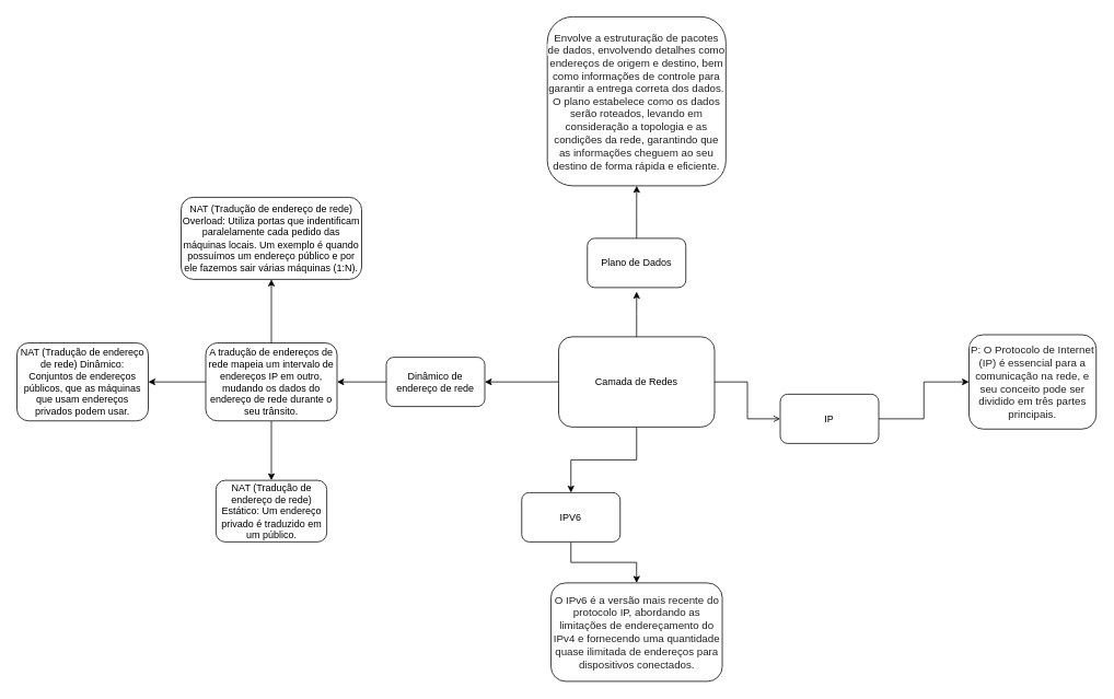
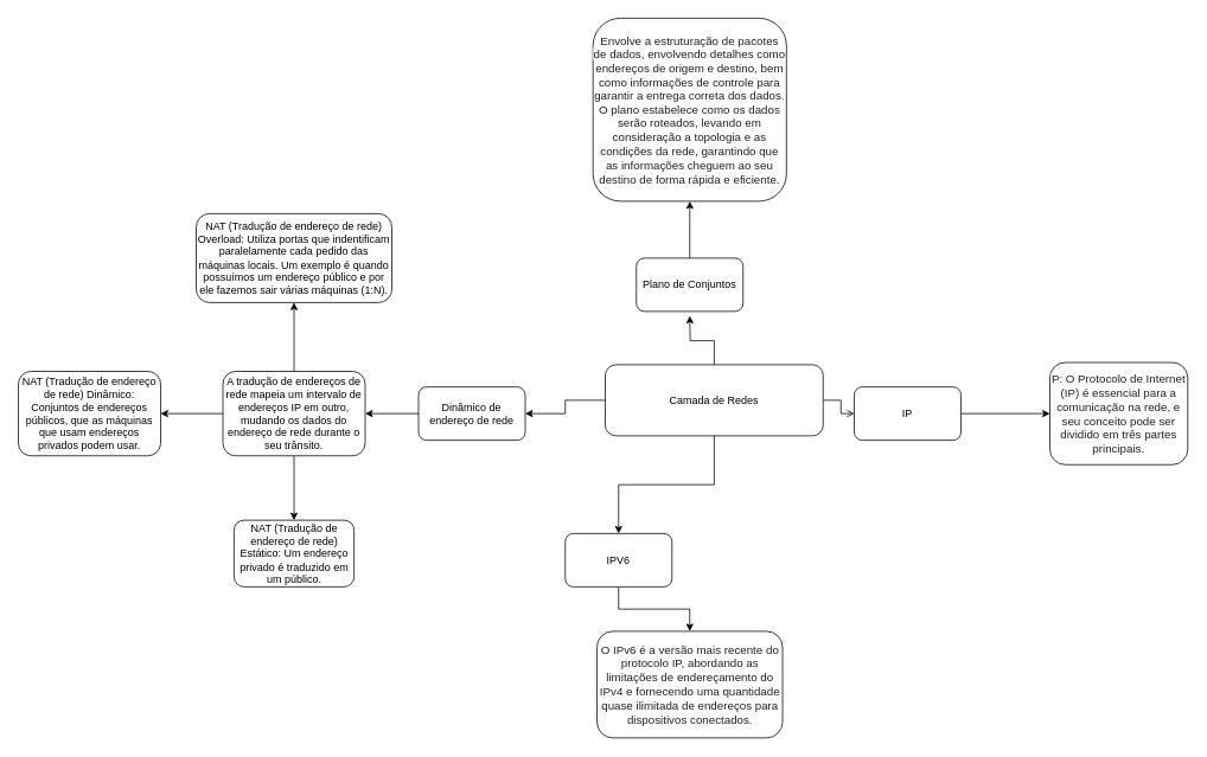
- <mxCell id="8" value="Plano de Dados" style="rounded=1;whiteSpace=wrap;html=1;" vertex="1" parent="1"><mxGeometry x="715" y="290" width="120" height="60" as="geometry" /></mxCell>
+ <mxCell id="8" value="Plano de Conjuntos" style="rounded=1;whiteSpace=wrap;html=1;" vertex="1" parent="1"><mxGeometry x="715" y="290" width="120" height="60" as="geometry" /></mxCell>
- <mxCell id="6" value="&lt;div&gt;Camada de Redes&lt;/div&gt;" style="rounded=1;whiteSpace=wrap;html=1;" vertex="1" parent="1"><mxGeometry x="680.01" y="410" width="190" height="110" as="geometry" /></mxCell>
+ <mxCell id="6" value="&lt;div&gt;Camada de Redes&lt;/div&gt;" style="rounded=1;whiteSpace=wrap;html=1;" vertex="1" parent="1"><mxGeometry x="680.01" y="410" width="245" height="80" as="geometry" /></mxCell>
- <mxCell id="11" value="IP" style="whiteSpace=wrap;html=1;rounded=1;" vertex="1" parent="1"><mxGeometry x="950" y="480" width="120" height="60" as="geometry" /></mxCell>
+ <mxCell id="11" value="IP" style="whiteSpace=wrap;html=1;rounded=1;" vertex="1" parent="1"><mxGeometry x="960" y="435" width="120" height="60" as="geometry" /></mxCell>
